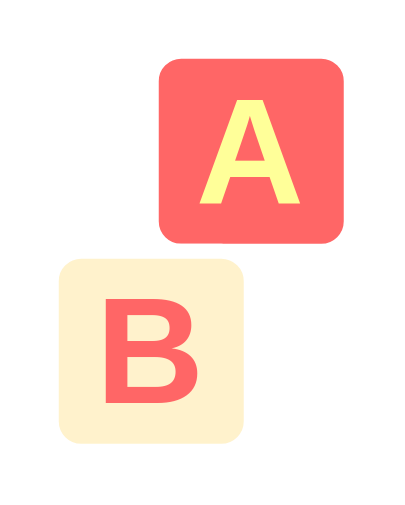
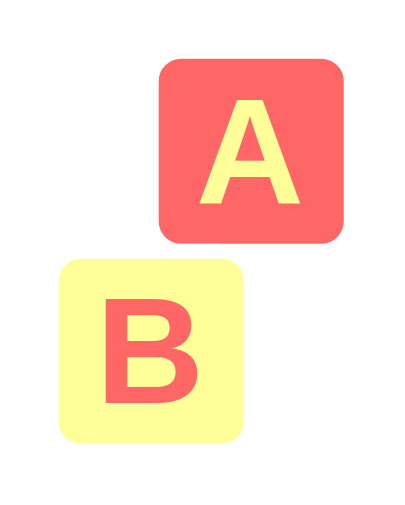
- <mxCell id="3" value="&lt;font style=&quot;font-size: 60px; color: rgb(255, 102, 102);&quot;&gt;&lt;b&gt;B&lt;/b&gt;&lt;/font&gt;" style="whiteSpace=wrap;html=1;aspect=fixed;strokeWidth=6;glass=0;rounded=1;fillColor=#fff2cc;strokeColor=#FFFFFF;" vertex="1" parent="1"><mxGeometry x="20" y="100" width="80" height="80" as="geometry" /></mxCell>
+ <mxCell id="3" value="&lt;font style=&quot;font-size: 60px; color: rgb(255, 102, 102);&quot;&gt;&lt;b&gt;B&lt;/b&gt;&lt;/font&gt;" style="whiteSpace=wrap;html=1;aspect=fixed;strokeWidth=6;glass=0;rounded=1;fillColor=#FFFF99;strokeColor=#FFFFFF;" vertex="1" parent="1"><mxGeometry x="20" y="100" width="80" height="80" as="geometry" /></mxCell>
